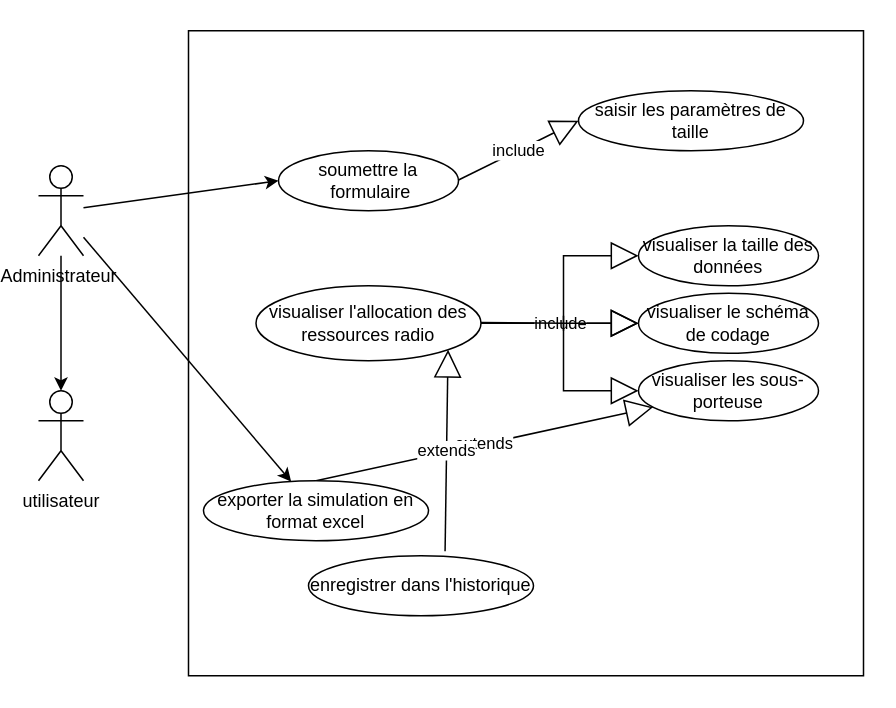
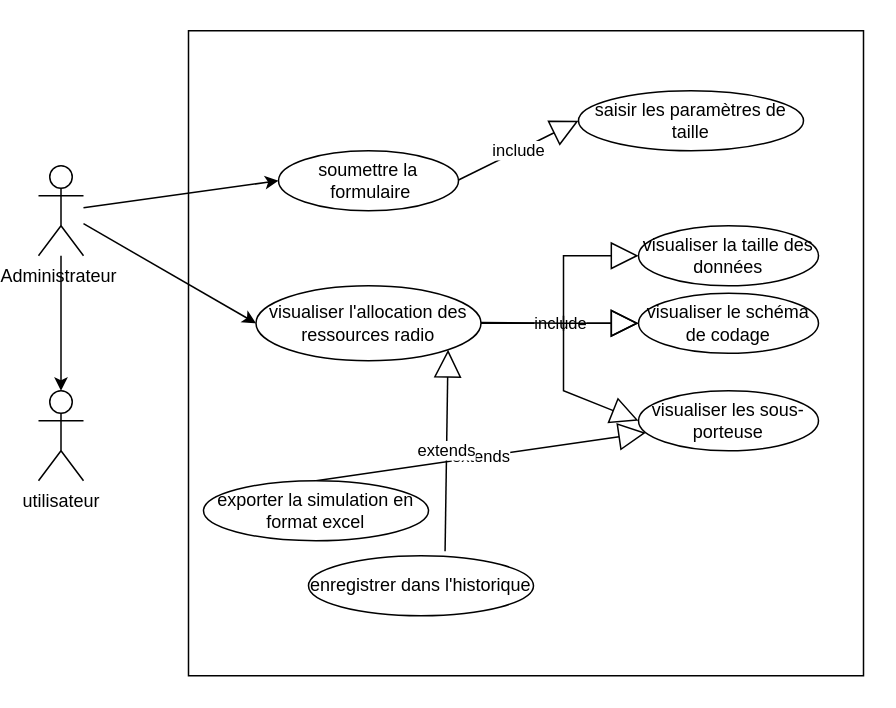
- <mxCell id="12" value="" style="endArrow=classic;html=1;rounded=0;" edge="1" parent="1" source="3" target="20"><mxGeometry width="50" height="50" relative="1" as="geometry"><mxPoint x="60" y="148" as="sourcePoint" /><mxPoint x="190" y="130" as="targetPoint" /></mxGeometry></mxCell>
+ <mxCell id="12" value="" style="endArrow=classic;html=1;rounded=0;entryX=0;entryY=0.5;entryDx=0;entryDy=0;" edge="1" parent="1" source="3" target="11"><mxGeometry width="50" height="50" relative="1" as="geometry"><mxPoint x="60" y="148" as="sourcePoint" /><mxPoint x="190" y="130" as="targetPoint" /></mxGeometry></mxCell>
- <mxCell id="15" value="visualiser les sous-porteuse" style="ellipse;whiteSpace=wrap;html=1;align=center;" vertex="1" parent="1"><mxGeometry x="420" y="240" width="120" height="40" as="geometry" /></mxCell>
+ <mxCell id="15" value="visualiser les sous-porteuse" style="ellipse;whiteSpace=wrap;html=1;align=center;" vertex="1" parent="1"><mxGeometry x="420" y="260" width="120" height="40" as="geometry" /></mxCell>
